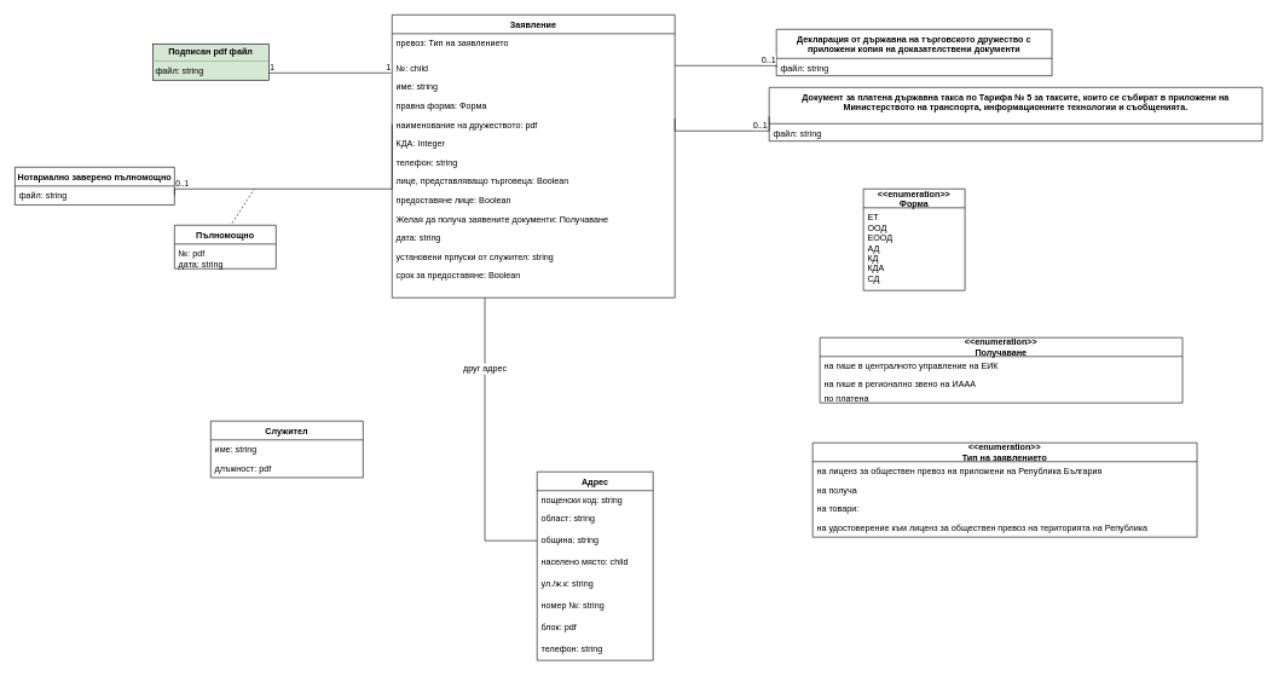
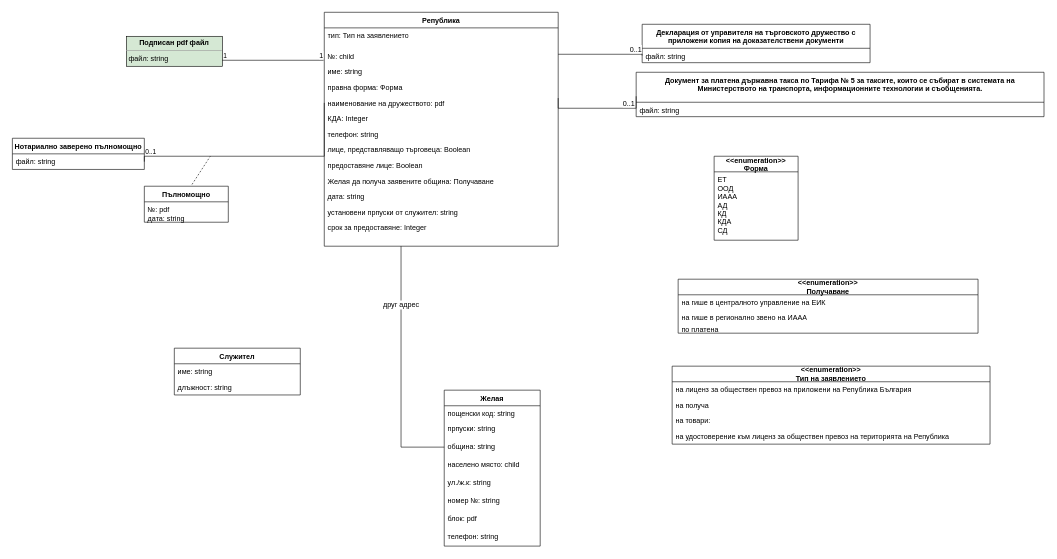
- <mxCell id="2" value="Заявление" style="swimlane;fontStyle=1;align=center;verticalAlign=top;childLayout=stackLayout;horizontal=1;startSize=26;horizontalStack=0;resizeParent=1;resizeLast=0;collapsible=1;marginBottom=0;rounded=0;shadow=0;strokeWidth=1;" parent="1" vertex="1"><mxGeometry x="540" y="20" width="390" height="390" as="geometry"><mxRectangle x="230" y="140" width="160" height="26" as="alternateBounds" /></mxGeometry></mxCell>
+ <mxCell id="2" value="Република" style="swimlane;fontStyle=1;align=center;verticalAlign=top;childLayout=stackLayout;horizontal=1;startSize=26;horizontalStack=0;resizeParent=1;resizeLast=0;collapsible=1;marginBottom=0;rounded=0;shadow=0;strokeWidth=1;" parent="1" vertex="1"><mxGeometry x="540" y="20" width="390" height="390" as="geometry"><mxRectangle x="230" y="140" width="160" height="26" as="alternateBounds" /></mxGeometry></mxCell>
- <mxCell id="3" value="превоз: Тип на заявлението" style="text;align=left;verticalAlign=top;spacingLeft=4;spacingRight=4;overflow=hidden;rotatable=0;points=[[0,0.5],[1,0.5]];portConstraint=eastwest;fontStyle=0;whiteSpace=wrap;" parent="2" vertex="1"><mxGeometry y="26" width="390" height="34" as="geometry" /></mxCell>
+ <mxCell id="3" value="тип: Тип на заявлението" style="text;align=left;verticalAlign=top;spacingLeft=4;spacingRight=4;overflow=hidden;rotatable=0;points=[[0,0.5],[1,0.5]];portConstraint=eastwest;fontStyle=0;whiteSpace=wrap;" parent="2" vertex="1"><mxGeometry y="26" width="390" height="34" as="geometry" /></mxCell>
- <mxCell id="18" value="Декларация от държавна на търговското дружество с приложени копия на доказателствени документи" style="swimlane;fontStyle=1;align=center;verticalAlign=top;childLayout=stackLayout;horizontal=1;startSize=40;horizontalStack=0;resizeParent=1;resizeParentMax=0;resizeLast=0;collapsible=1;marginBottom=0;whiteSpace=wrap;" parent="1" vertex="1"><mxGeometry x="1070" y="40" width="380" height="64" as="geometry" /></mxCell>
+ <mxCell id="18" value="Декларация от управителя на търговското дружество с приложени копия на доказателствени документи" style="swimlane;fontStyle=1;align=center;verticalAlign=top;childLayout=stackLayout;horizontal=1;startSize=40;horizontalStack=0;resizeParent=1;resizeParentMax=0;resizeLast=0;collapsible=1;marginBottom=0;whiteSpace=wrap;" parent="1" vertex="1"><mxGeometry x="1070" y="40" width="380" height="64" as="geometry" /></mxCell>
- <mxCell id="20" value="Документ за платена държавна такса по Тарифа № 5 за таксите, които се събират в приложени на Министерството на транспорта, информационните технологии и съобщенията." style="swimlane;fontStyle=1;align=center;verticalAlign=top;childLayout=stackLayout;horizontal=1;startSize=50;horizontalStack=0;resizeParent=1;resizeParentMax=0;resizeLast=0;collapsible=1;marginBottom=0;whiteSpace=wrap;" parent="1" vertex="1"><mxGeometry x="1060" y="120" width="680" height="74" as="geometry" /></mxCell>
+ <mxCell id="20" value="Документ за платена държавна такса по Тарифа № 5 за таксите, които се събират в системата на Министерството на транспорта, информационните технологии и съобщенията." style="swimlane;fontStyle=1;align=center;verticalAlign=top;childLayout=stackLayout;horizontal=1;startSize=50;horizontalStack=0;resizeParent=1;resizeParentMax=0;resizeLast=0;collapsible=1;marginBottom=0;whiteSpace=wrap;" parent="1" vertex="1"><mxGeometry x="1060" y="120" width="680" height="74" as="geometry" /></mxCell>
- <mxCell id="17" value="ЕТ&#10;ООД&#10;ЕООД&#10;АД&#10;КД&#10;КДА&#10;СД" style="text;strokeColor=none;fillColor=none;align=left;verticalAlign=top;spacingLeft=4;spacingRight=4;overflow=hidden;rotatable=0;points=[[0,0.5],[1,0.5]];portConstraint=eastwest;" parent="16" vertex="1"><mxGeometry y="26" width="140" height="114" as="geometry" /></mxCell>
+ <mxCell id="17" value="ЕТ&#10;ООД&#10;ИААА&#10;АД&#10;КД&#10;КДА&#10;СД" style="text;strokeColor=none;fillColor=none;align=left;verticalAlign=top;spacingLeft=4;spacingRight=4;overflow=hidden;rotatable=0;points=[[0,0.5],[1,0.5]];portConstraint=eastwest;" parent="16" vertex="1"><mxGeometry y="26" width="140" height="114" as="geometry" /></mxCell>
- <mxCell id="12" value="Желая да получа заявените документи: Получаване" style="text;align=left;verticalAlign=top;spacingLeft=4;spacingRight=4;overflow=hidden;rotatable=0;points=[[0,0.5],[1,0.5]];portConstraint=eastwest;fontStyle=0" parent="2" vertex="1"><mxGeometry y="268" width="390" height="26" as="geometry" /></mxCell>
+ <mxCell id="12" value="Желая да получа заявените община: Получаване" style="text;align=left;verticalAlign=top;spacingLeft=4;spacingRight=4;overflow=hidden;rotatable=0;points=[[0,0.5],[1,0.5]];portConstraint=eastwest;fontStyle=0" parent="2" vertex="1"><mxGeometry y="268" width="390" height="26" as="geometry" /></mxCell>
- <mxCell id="15" value="срок за предоставяне: Boolean" style="text;align=left;verticalAlign=top;spacingLeft=4;spacingRight=4;overflow=hidden;rotatable=0;points=[[0,0.5],[1,0.5]];portConstraint=eastwest;fontStyle=0" parent="2" vertex="1"><mxGeometry y="346" width="390" height="26" as="geometry" /></mxCell>
+ <mxCell id="15" value="срок за предоставяне: Integer" style="text;align=left;verticalAlign=top;spacingLeft=4;spacingRight=4;overflow=hidden;rotatable=0;points=[[0,0.5],[1,0.5]];portConstraint=eastwest;fontStyle=0" parent="2" vertex="1"><mxGeometry y="346" width="390" height="26" as="geometry" /></mxCell>
- <mxCell id="54" value="длъжност: pdf" style="text;strokeColor=none;fillColor=none;align=left;verticalAlign=top;spacingLeft=4;spacingRight=4;overflow=hidden;rotatable=0;points=[[0,0.5],[1,0.5]];portConstraint=eastwest;fontSize=12;" parent="52" vertex="1"><mxGeometry y="52" width="210" height="26" as="geometry" /></mxCell>
+ <mxCell id="54" value="длъжност: string" style="text;strokeColor=none;fillColor=none;align=left;verticalAlign=top;spacingLeft=4;spacingRight=4;overflow=hidden;rotatable=0;points=[[0,0.5],[1,0.5]];portConstraint=eastwest;fontSize=12;" parent="52" vertex="1"><mxGeometry y="52" width="210" height="26" as="geometry" /></mxCell>
- <mxCell id="26" value="Адрес" style="swimlane;fontStyle=1;align=center;verticalAlign=top;childLayout=stackLayout;horizontal=1;startSize=26;horizontalStack=0;resizeParent=1;resizeParentMax=0;resizeLast=0;collapsible=1;marginBottom=0;" parent="1" vertex="1"><mxGeometry x="740" y="650" width="160" height="260" as="geometry" /></mxCell>
+ <mxCell id="26" value="Желая" style="swimlane;fontStyle=1;align=center;verticalAlign=top;childLayout=stackLayout;horizontal=1;startSize=26;horizontalStack=0;resizeParent=1;resizeParentMax=0;resizeLast=0;collapsible=1;marginBottom=0;" parent="1" vertex="1"><mxGeometry x="740" y="650" width="160" height="260" as="geometry" /></mxCell>
- <mxCell id="28" value="област: string" style="text;strokeColor=none;fillColor=none;align=left;verticalAlign=top;spacingLeft=4;spacingRight=4;overflow=hidden;rotatable=0;points=[[0,0.5],[1,0.5]];portConstraint=eastwest;" parent="26" vertex="1"><mxGeometry y="50" width="160" height="30" as="geometry" /></mxCell>
+ <mxCell id="28" value="прпуски: string" style="text;strokeColor=none;fillColor=none;align=left;verticalAlign=top;spacingLeft=4;spacingRight=4;overflow=hidden;rotatable=0;points=[[0,0.5],[1,0.5]];portConstraint=eastwest;" parent="26" vertex="1"><mxGeometry y="50" width="160" height="30" as="geometry" /></mxCell>
